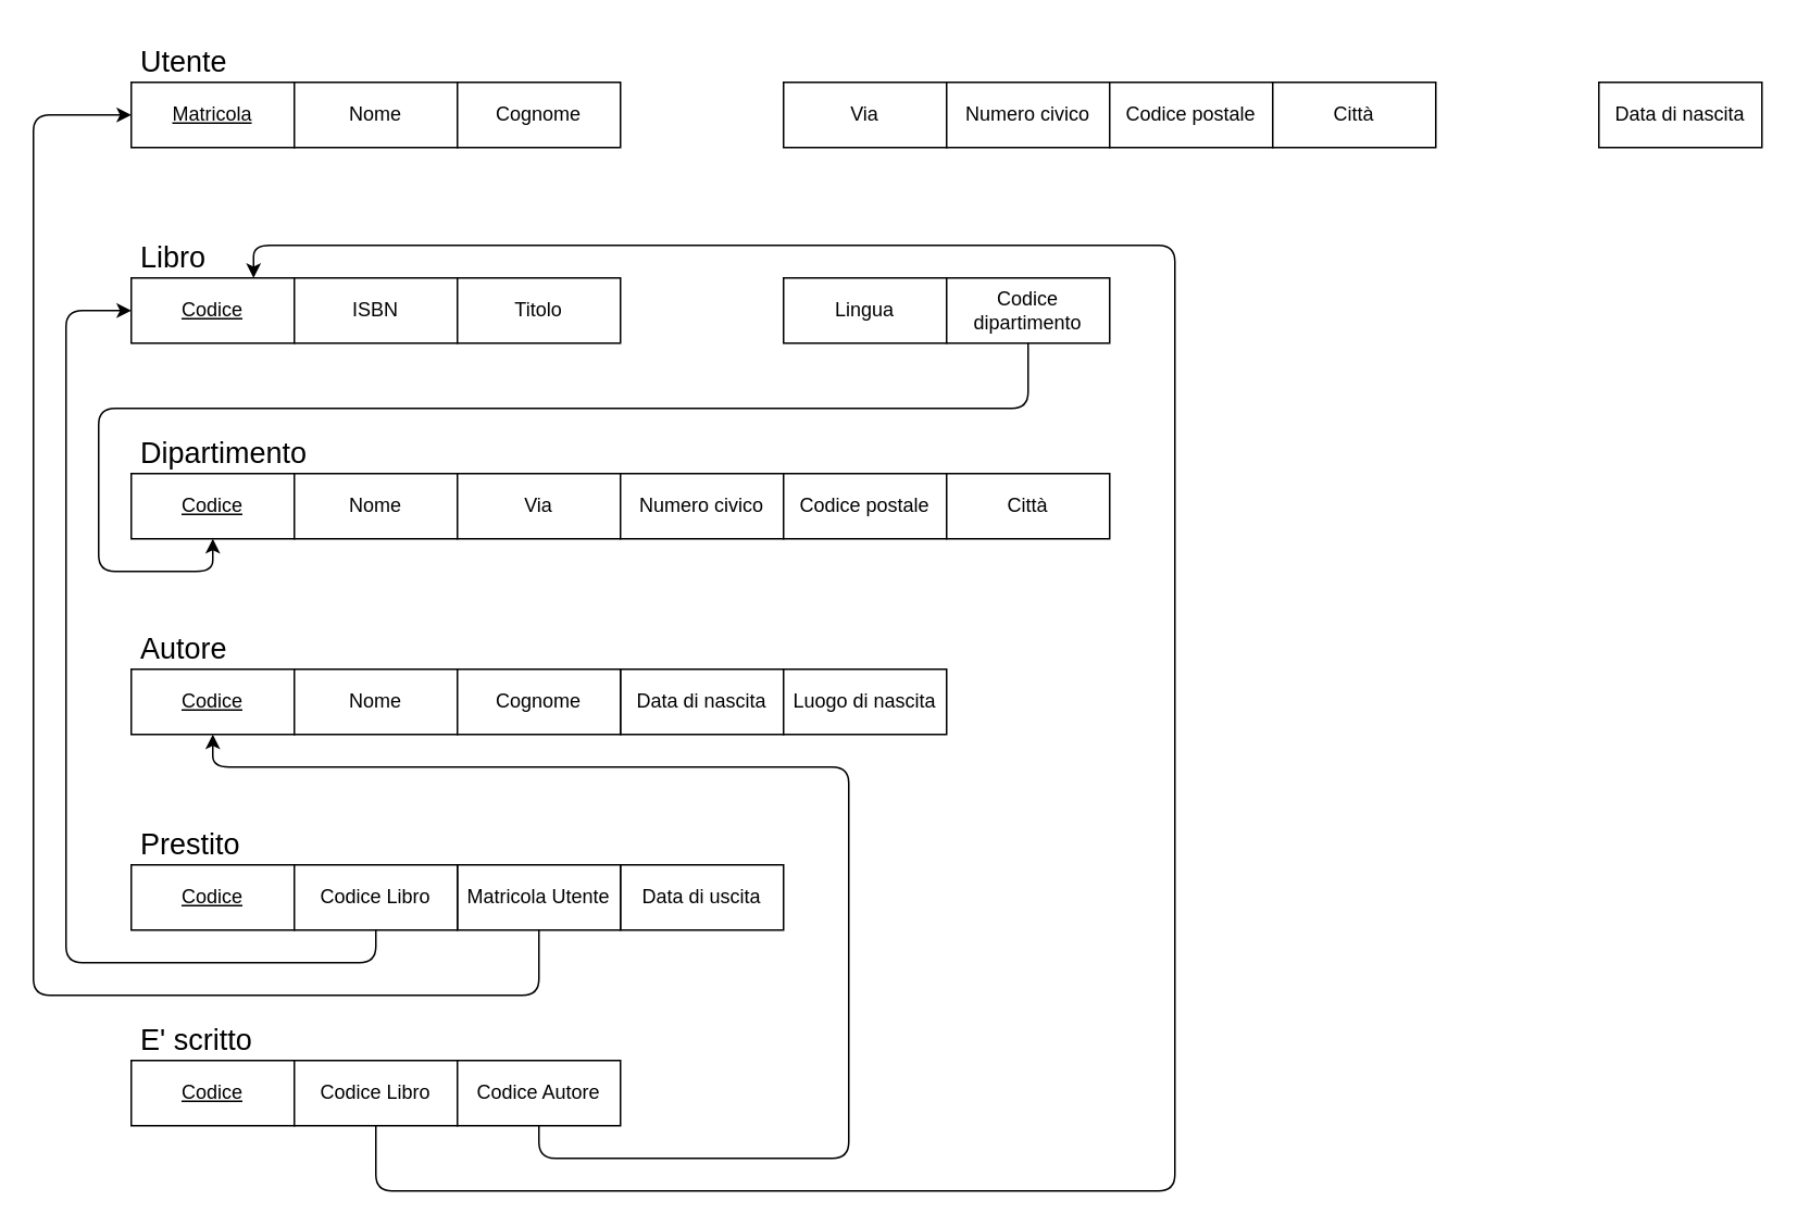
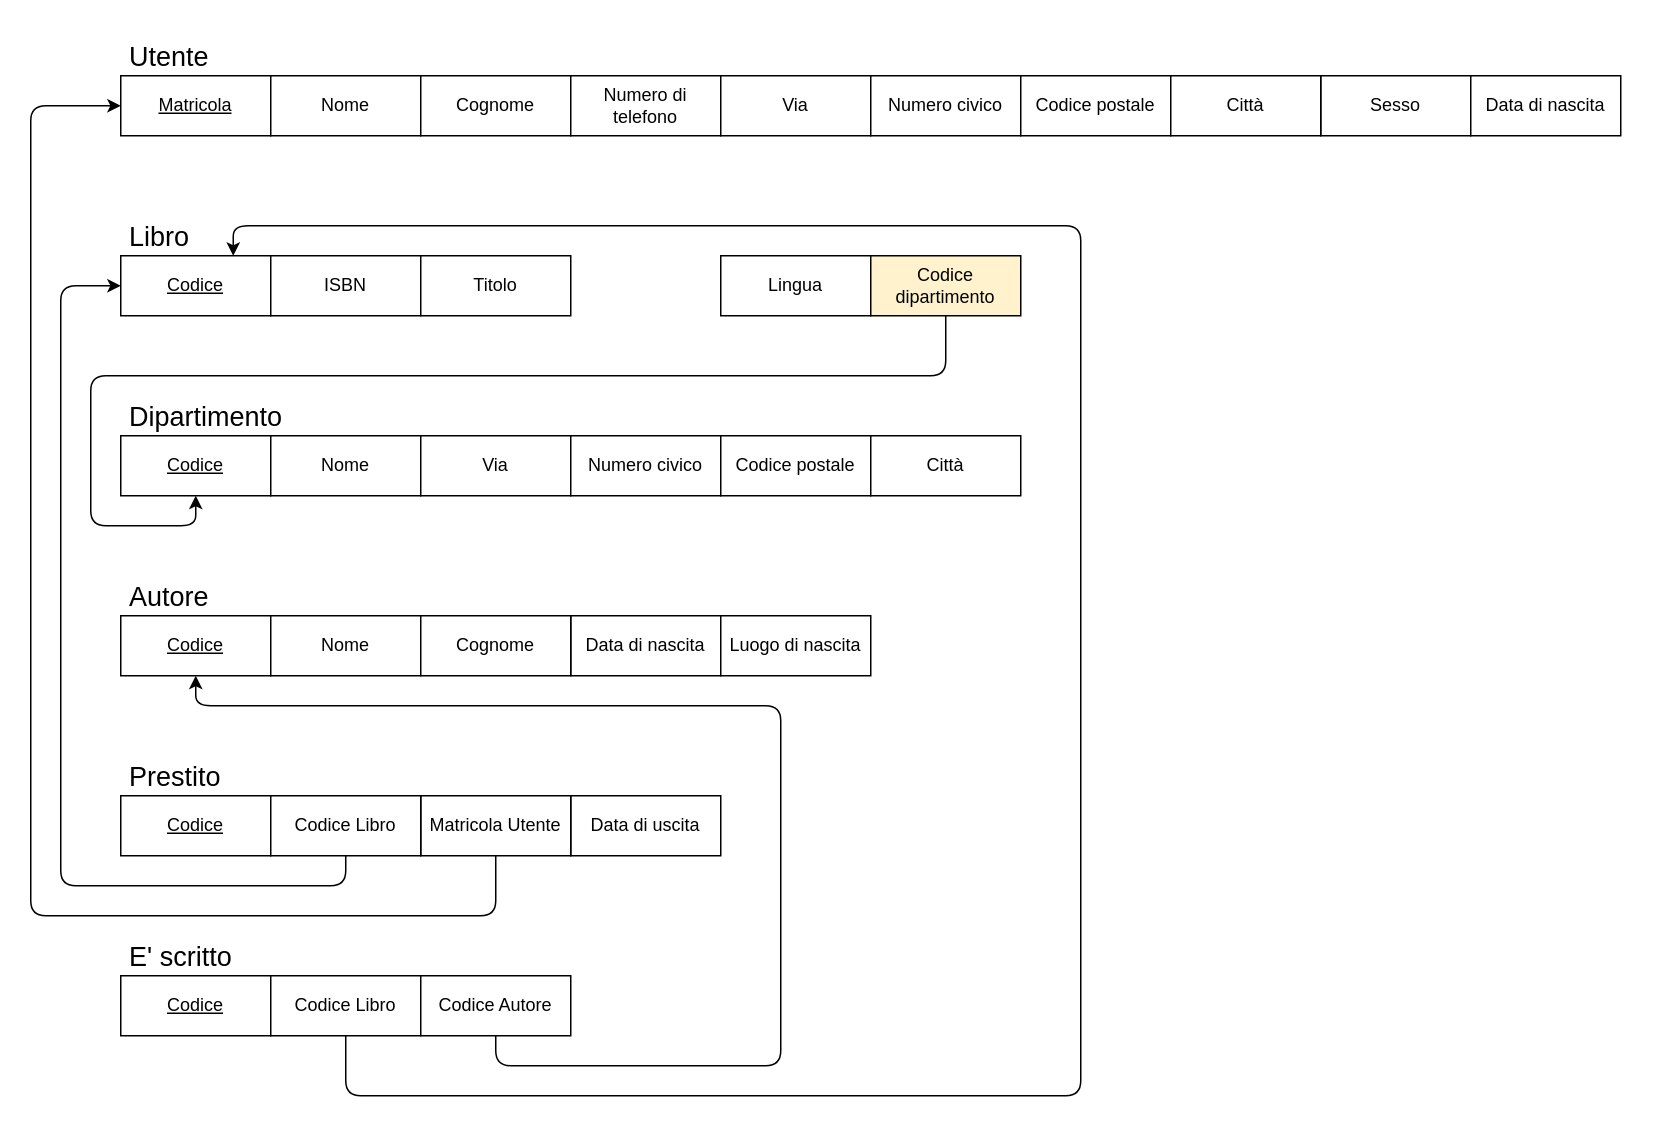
+ <mxCell id="5" value="Numero di telefono" style="whiteSpace=wrap;html=1;align=center;" parent="1" vertex="1"><mxGeometry x="380" y="50" width="100" height="40" as="geometry" /></mxCell>
+ <mxCell id="25" value="Sesso" style="whiteSpace=wrap;html=1;align=center;" parent="1" vertex="1"><mxGeometry x="880" y="50" width="100" height="40" as="geometry" /></mxCell>
- <mxCell id="31" value="Codice dipartimento" style="whiteSpace=wrap;html=1;align=center;" parent="1" vertex="1"><mxGeometry x="580" y="170" width="100" height="40" as="geometry" /></mxCell>
+ <mxCell id="31" value="Codice dipartimento" style="whiteSpace=wrap;html=1;align=center;fillColor=#fff2cc;" parent="1" vertex="1"><mxGeometry x="580" y="170" width="100" height="40" as="geometry" /></mxCell>
